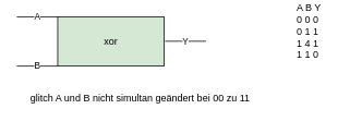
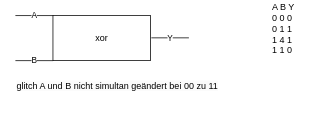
- <mxCell id="2" value="xor" style="rounded=0;whiteSpace=wrap;html=1;fillColor=#d5e8d4;" vertex="1" parent="1"><mxGeometry x="70" y="20" width="130" height="60" as="geometry" /></mxCell>
+ <mxCell id="2" value="xor" style="rounded=0;whiteSpace=wrap;html=1;" vertex="1" parent="1"><mxGeometry x="70" y="20" width="130" height="60" as="geometry" /></mxCell>
- <mxCell id="7" value="&lt;span style=&quot;color: rgb(0, 0, 0); font-family: Helvetica; font-size: 12px; font-style: normal; font-variant-ligatures: normal; font-variant-caps: normal; font-weight: 400; letter-spacing: normal; orphans: 2; text-align: left; text-indent: 0px; text-transform: none; widows: 2; word-spacing: 0px; -webkit-text-stroke-width: 0px; white-space: normal; background-color: rgb(251, 251, 251); text-decoration-thickness: initial; text-decoration-style: initial; text-decoration-color: initial; display: inline !important; float: none;&quot;&gt;glitch A und B nicht simultan geändert bei 00 zu 11&lt;/span&gt;" style="text;whiteSpace=wrap;html=1;" vertex="1" parent="1"><mxGeometry x="35" y="105" width="310" height="40" as="geometry" /></mxCell>
+ <mxCell id="7" value="&lt;span style=&quot;color: rgb(0, 0, 0); font-family: Helvetica; font-size: 12px; font-style: normal; font-variant-ligatures: normal; font-variant-caps: normal; font-weight: 400; letter-spacing: normal; orphans: 2; text-align: left; text-indent: 0px; text-transform: none; widows: 2; word-spacing: 0px; -webkit-text-stroke-width: 0px; white-space: normal; background-color: rgb(251, 251, 251); text-decoration-thickness: initial; text-decoration-style: initial; text-decoration-color: initial; display: inline !important; float: none;&quot;&gt;glitch A und B nicht simultan geändert bei 00 zu 11&lt;/span&gt;" style="text;whiteSpace=wrap;html=1;" vertex="1" parent="1"><mxGeometry x="20" y="100" width="310" height="40" as="geometry" /></mxCell>
